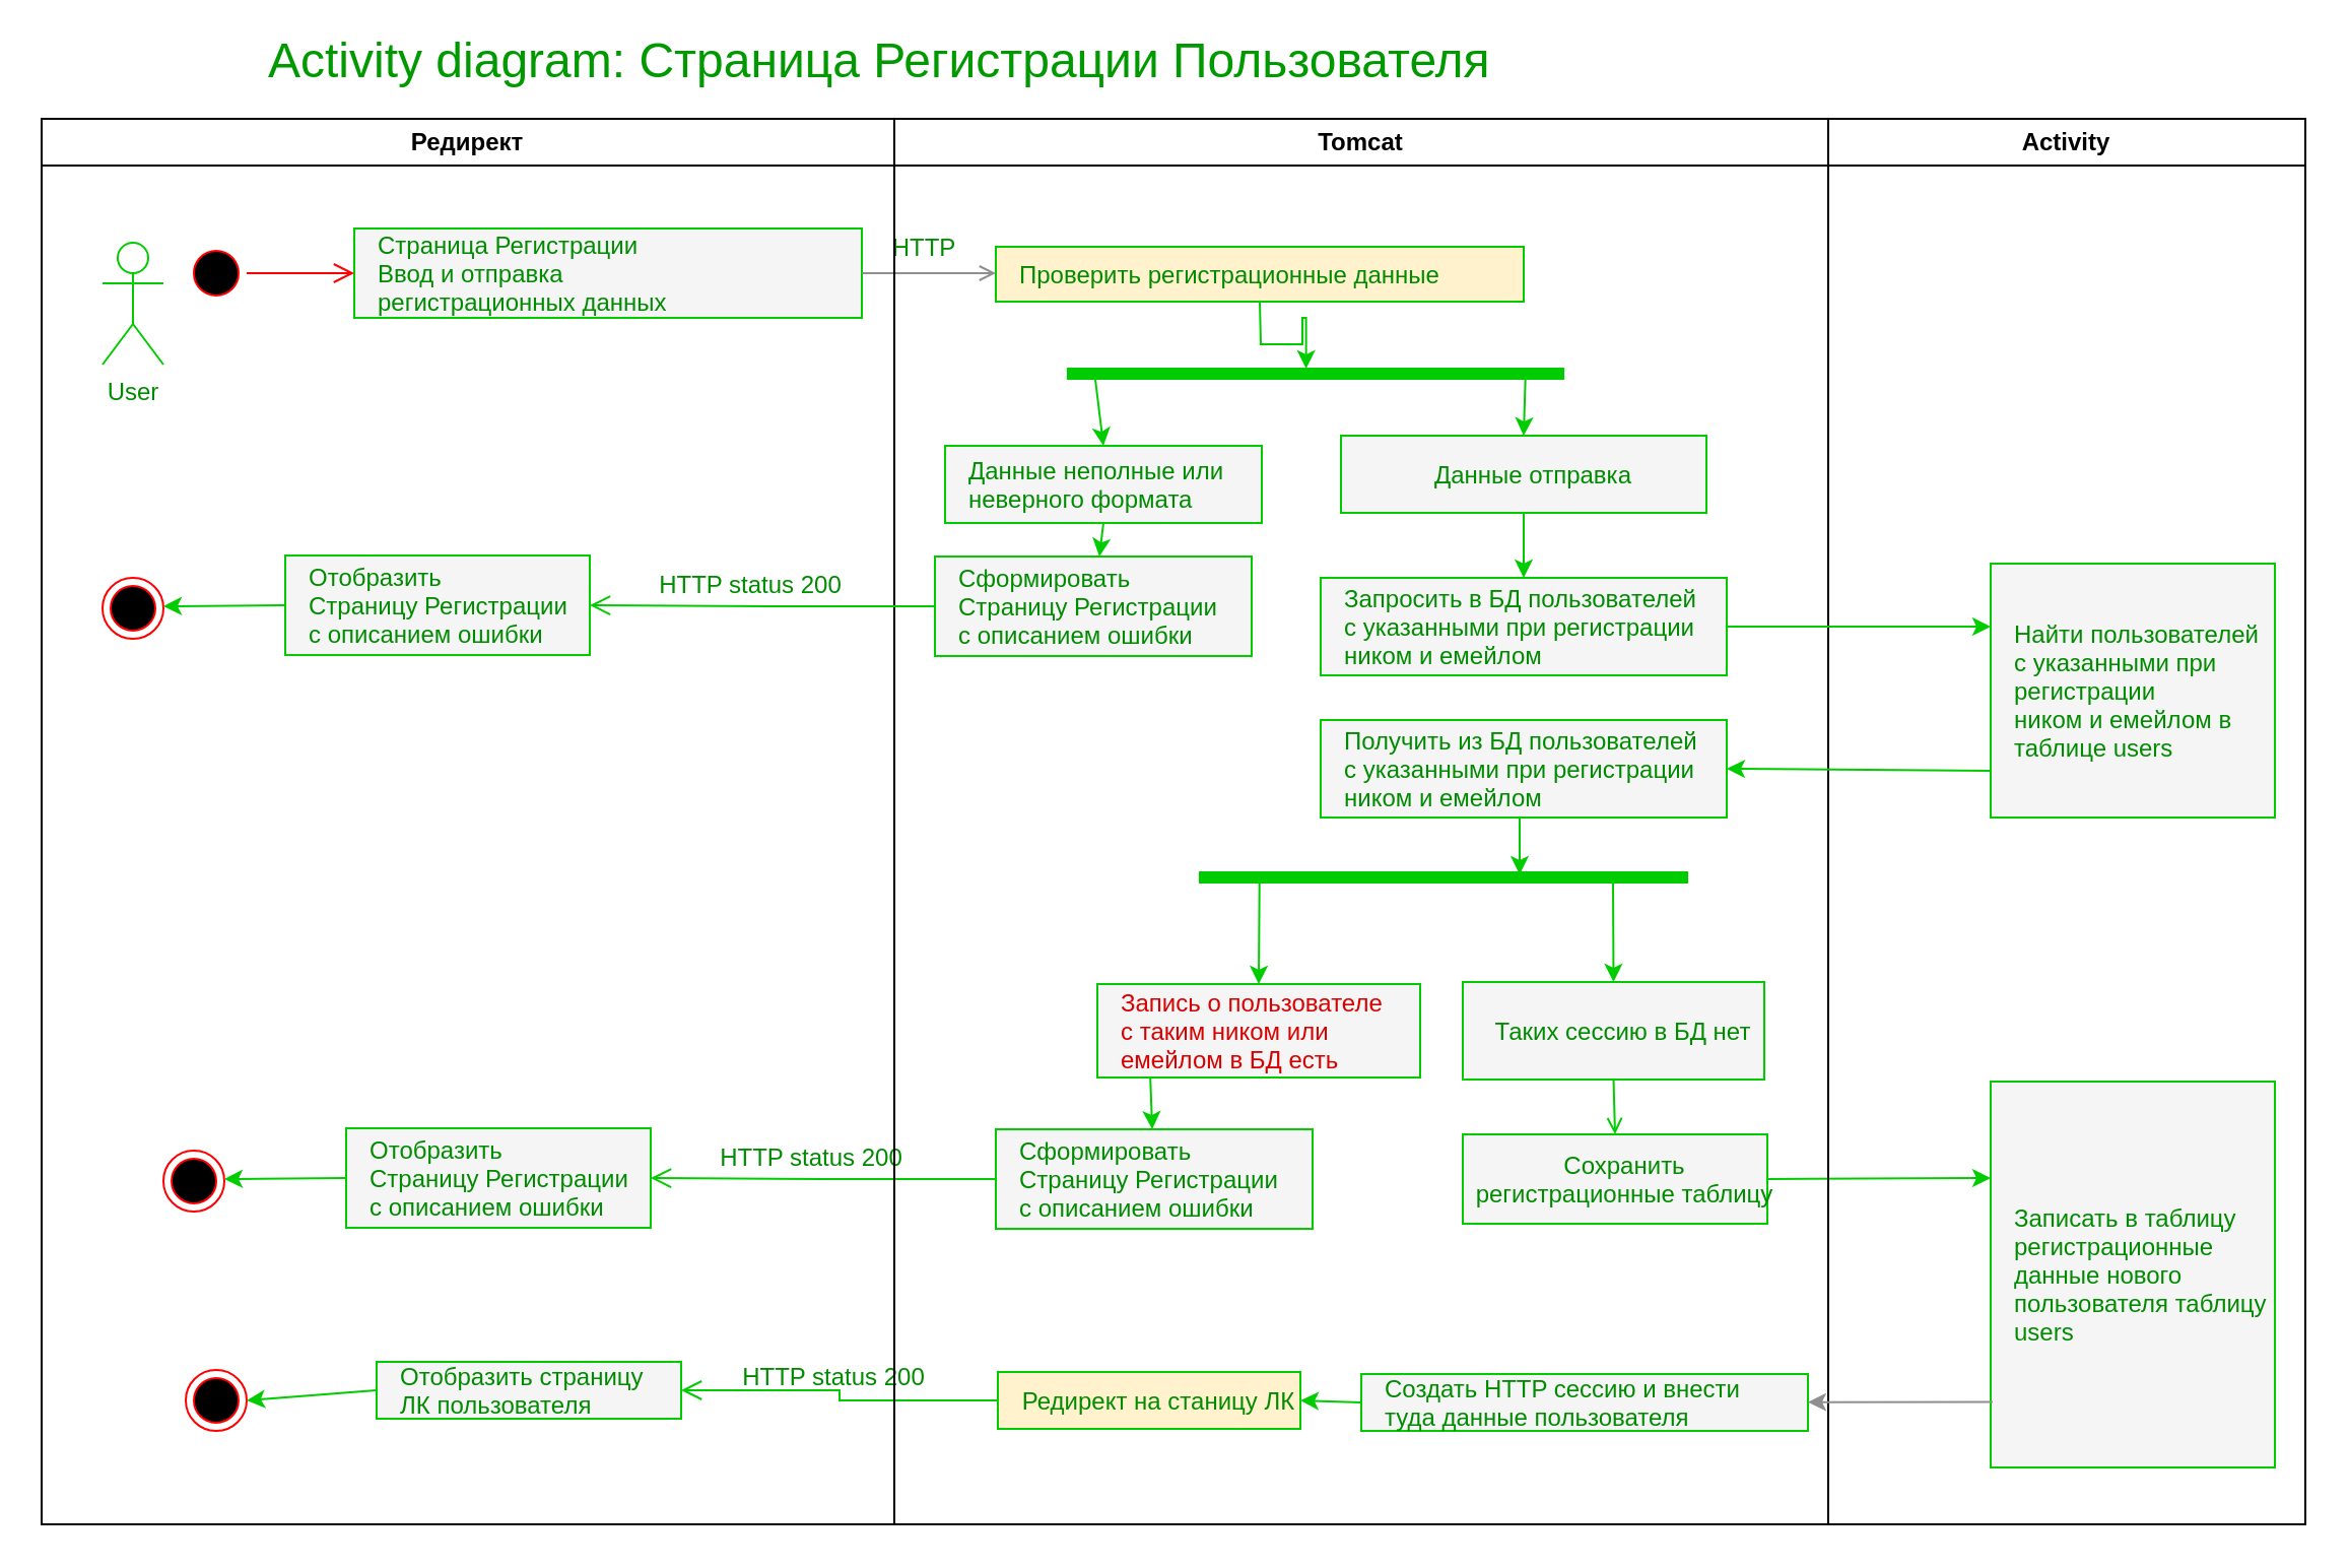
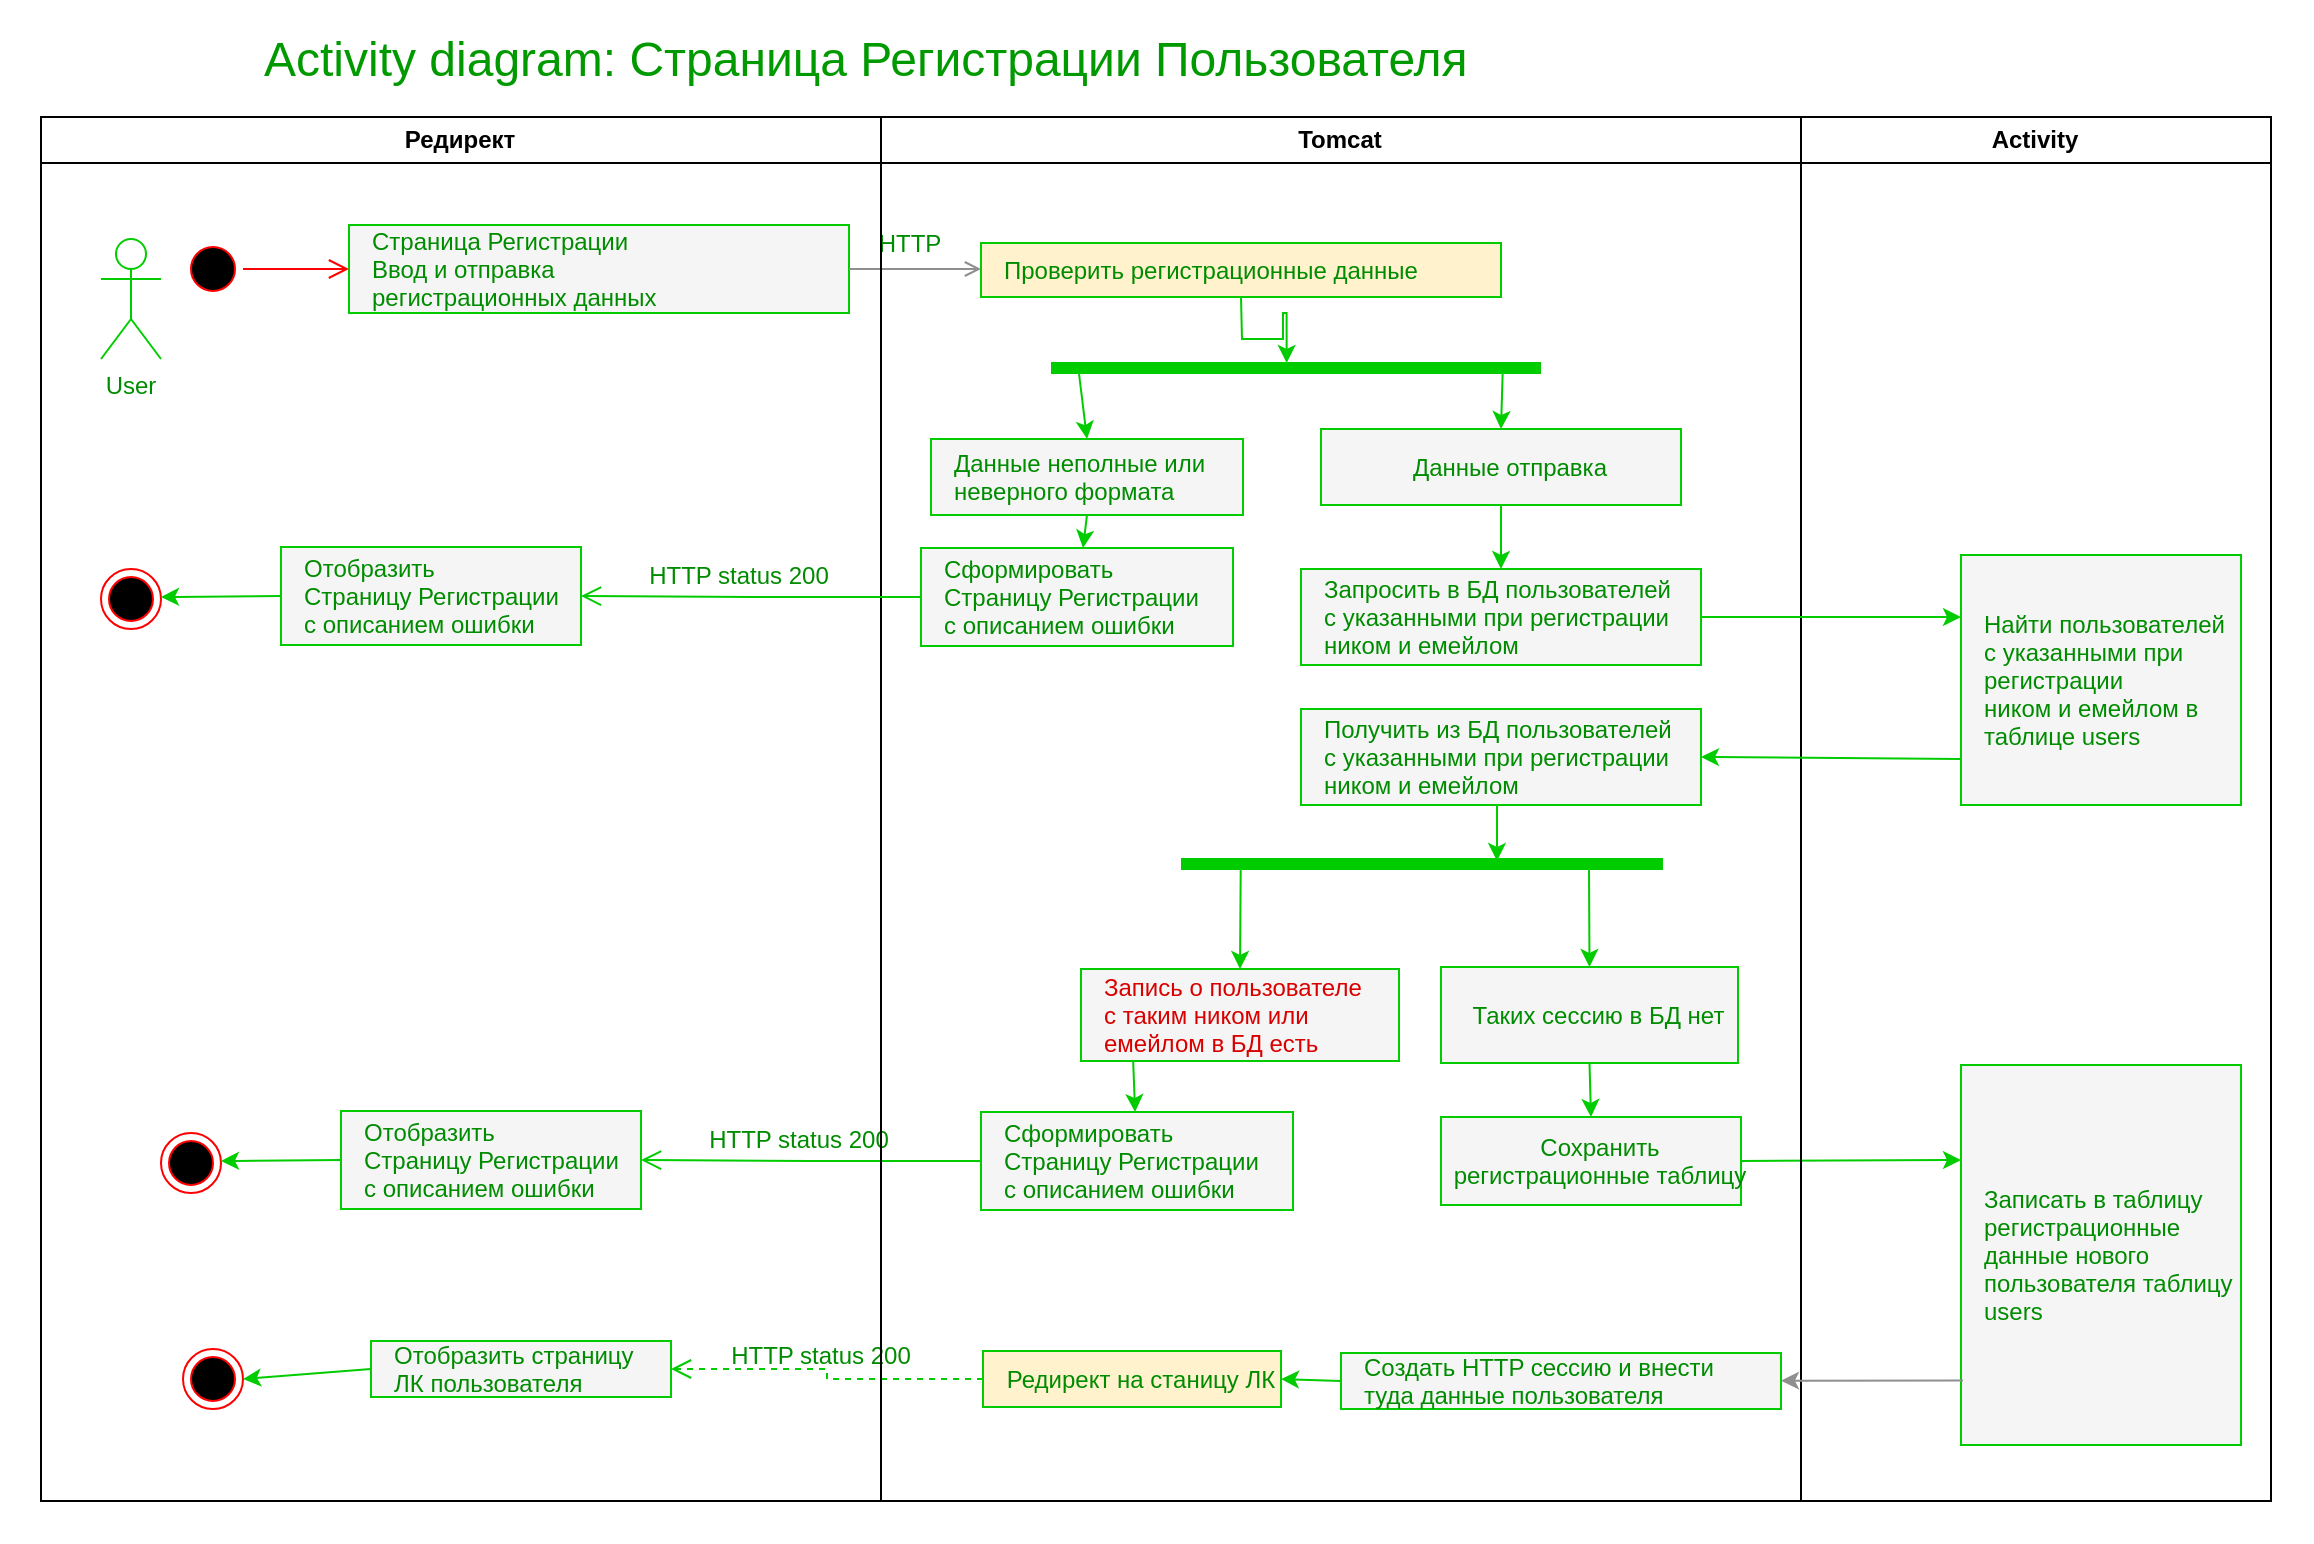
- <mxCell id="46" value="" style="endArrow=open;html=1;strokeColor=#00CC00;strokeWidth=1;fontSize=24;fontColor=#009900;entryX=0.5;entryY=0;entryDx=0;entryDy=0;exitX=0.5;exitY=1;exitDx=0;exitDy=0;" edge="1" parent="28" source="42" target="44"><mxGeometry width="50" height="50" relative="1" as="geometry"><mxPoint x="40" y="322" as="sourcePoint" /><mxPoint x="90" y="272" as="targetPoint" /></mxGeometry></mxCell>
+ <mxCell id="46" value="" style="endArrow=classic;html=1;strokeColor=#00CC00;strokeWidth=1;fontSize=24;fontColor=#009900;entryX=0.5;entryY=0;entryDx=0;entryDy=0;exitX=0.5;exitY=1;exitDx=0;exitDy=0;" edge="1" parent="28" source="42" target="44"><mxGeometry width="50" height="50" relative="1" as="geometry"><mxPoint x="40" y="322" as="sourcePoint" /><mxPoint x="90" y="272" as="targetPoint" /></mxGeometry></mxCell>
- <mxCell id="24" value="" style="edgeStyle=elbowEdgeStyle;elbow=horizontal;verticalAlign=bottom;endArrow=open;endSize=8;endFill=1;rounded=0;exitX=0;exitY=0.5;exitDx=0;exitDy=0;strokeColor=#00CC00;entryX=1;entryY=0.5;entryDx=0;entryDy=0;" edge="1" parent="10" source="22" target="25"><mxGeometry x="80" y="173" as="geometry"><mxPoint x="400" y="631" as="targetPoint" /><mxPoint x="22" y="526" as="sourcePoint" /></mxGeometry></mxCell>
+ <mxCell id="24" value="" style="edgeStyle=elbowEdgeStyle;elbow=horizontal;verticalAlign=bottom;endArrow=open;endSize=8;endFill=1;rounded=0;exitX=0;exitY=0.5;exitDx=0;exitDy=0;strokeColor=#00CC00;entryX=1;entryY=0.5;entryDx=0;entryDy=0;dashed=1;" edge="1" parent="10" source="22" target="25"><mxGeometry x="80" y="173" as="geometry"><mxPoint x="400" y="631" as="targetPoint" /><mxPoint x="22" y="526" as="sourcePoint" /></mxGeometry></mxCell>
